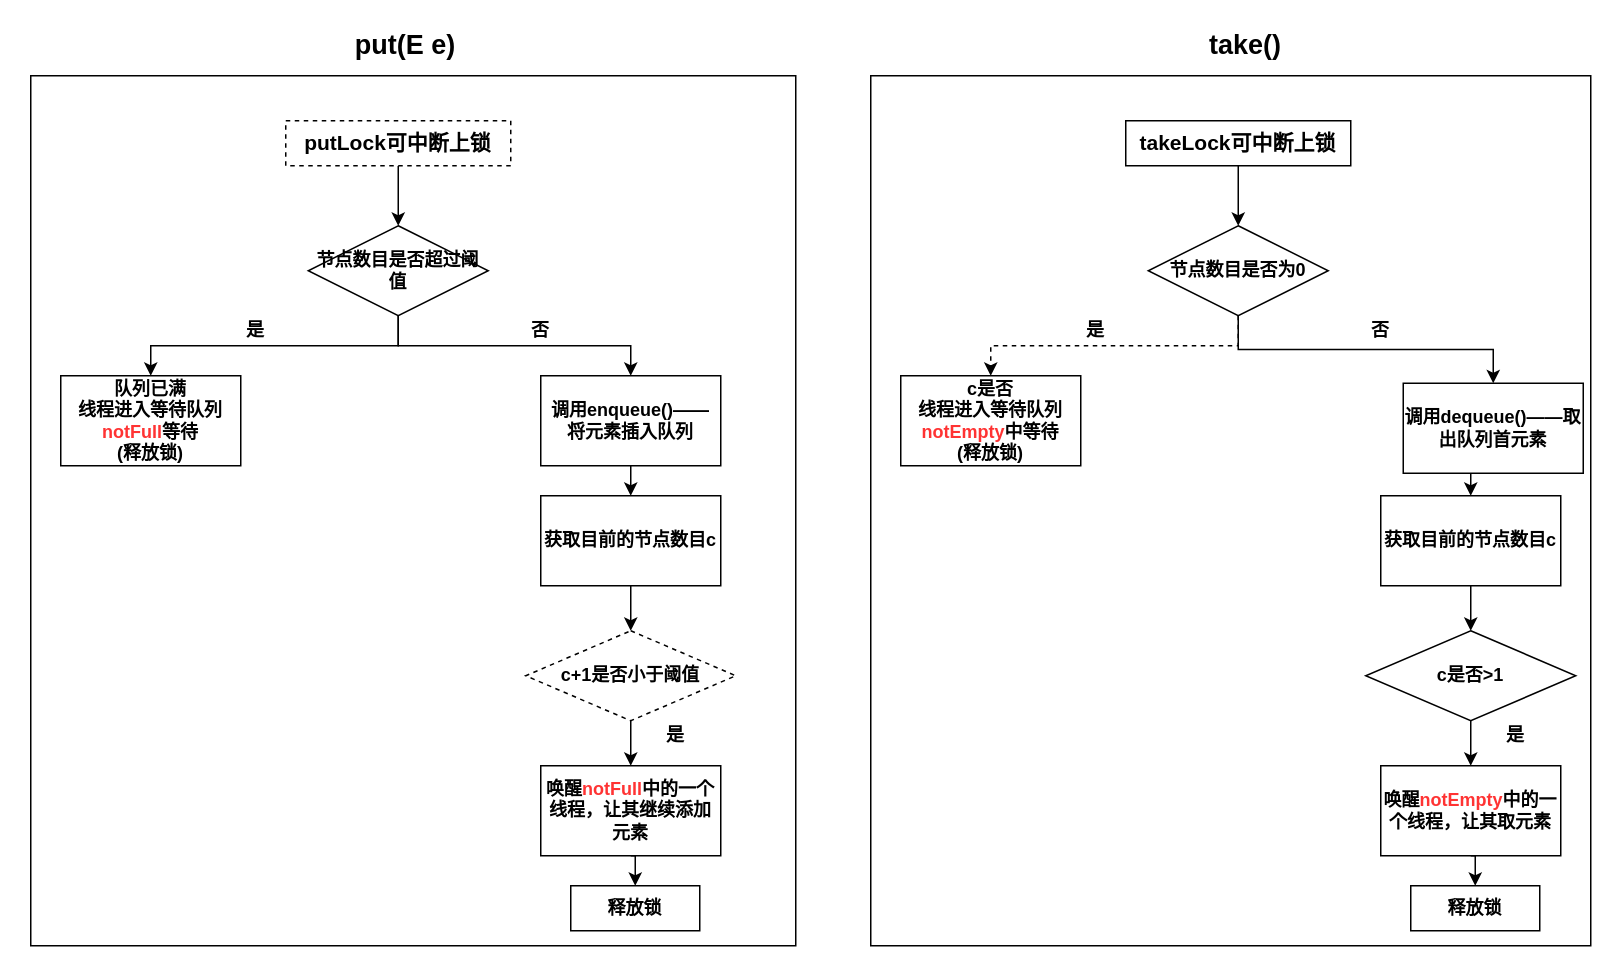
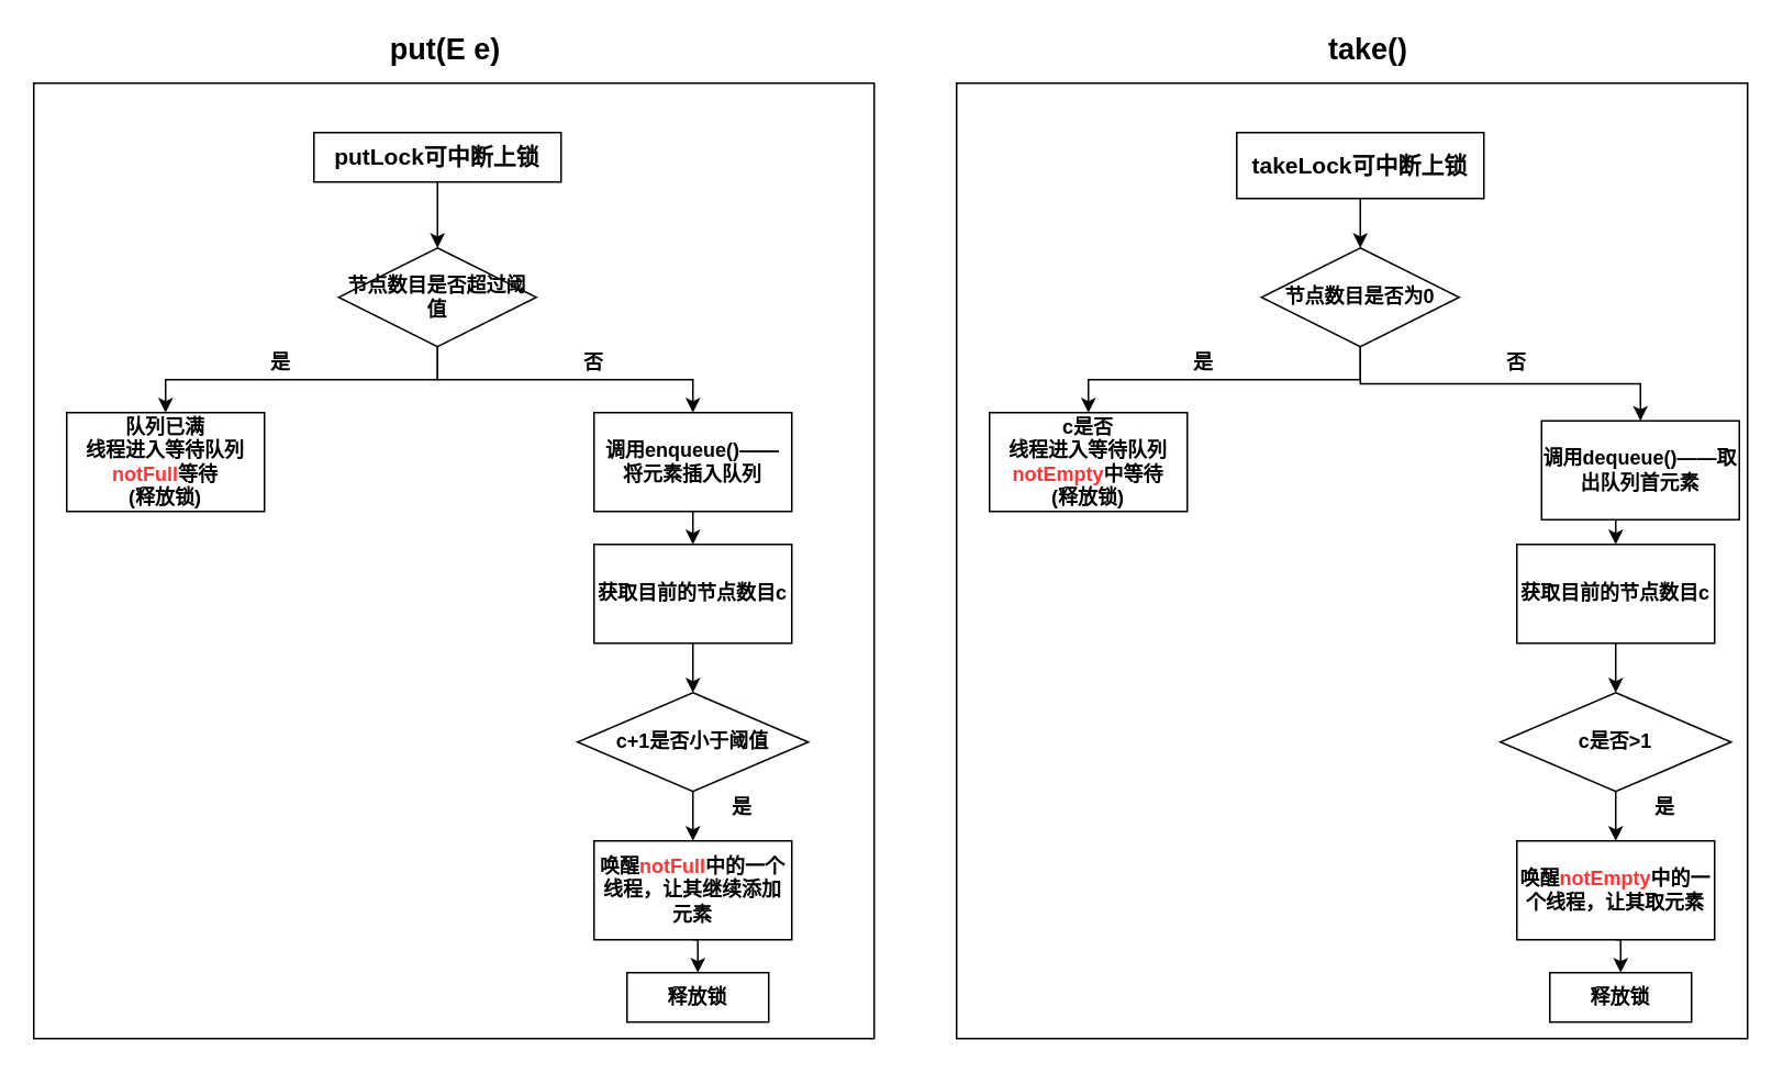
- <mxCell id="4" value="&lt;b&gt;&lt;font style=&quot;font-size: 14px&quot;&gt;putLock可中断上锁&lt;/font&gt;&lt;/b&gt;" style="rounded=0;whiteSpace=wrap;html=1;dashed=1;" vertex="1" parent="1"><mxGeometry x="190" y="80" width="150" height="30" as="geometry" /></mxCell>
+ <mxCell id="4" value="&lt;b&gt;&lt;font style=&quot;font-size: 14px&quot;&gt;putLock可中断上锁&lt;/font&gt;&lt;/b&gt;" style="rounded=0;whiteSpace=wrap;html=1;" vertex="1" parent="1"><mxGeometry x="190" y="80" width="150" height="30" as="geometry" /></mxCell>
- <mxCell id="16" value="&lt;b&gt;&lt;font style=&quot;font-size: 14px&quot;&gt;takeLock可中断上锁&lt;/font&gt;&lt;/b&gt;" style="rounded=0;whiteSpace=wrap;html=1;" vertex="1" parent="1"><mxGeometry x="750" y="80" width="150" height="30" as="geometry" /></mxCell>
+ <mxCell id="16" value="&lt;b&gt;&lt;font style=&quot;font-size: 14px&quot;&gt;takeLock可中断上锁&lt;/font&gt;&lt;/b&gt;" style="rounded=0;whiteSpace=wrap;html=1;" vertex="1" parent="1"><mxGeometry x="750" y="80" width="150" height="40" as="geometry" /></mxCell>
- <mxCell id="17" style="edgeStyle=orthogonalEdgeStyle;rounded=0;orthogonalLoop=1;jettySize=auto;html=1;exitX=0.5;exitY=1;exitDx=0;exitDy=0;dashed=1;" edge="1" parent="1" source="19" target="20"><mxGeometry relative="1" as="geometry" /></mxCell>
+ <mxCell id="17" style="edgeStyle=orthogonalEdgeStyle;rounded=0;orthogonalLoop=1;jettySize=auto;html=1;exitX=0.5;exitY=1;exitDx=0;exitDy=0;" edge="1" parent="1" source="19" target="20"><mxGeometry relative="1" as="geometry" /></mxCell>
- <mxCell id="29" value="&lt;b&gt;c+1是否小于阈值&lt;/b&gt;" style="rhombus;whiteSpace=wrap;html=1;dashed=1;" vertex="1" parent="1"><mxGeometry x="350" y="420" width="140" height="60" as="geometry" /></mxCell>
+ <mxCell id="29" value="&lt;b&gt;c+1是否小于阈值&lt;/b&gt;" style="rhombus;whiteSpace=wrap;html=1;" vertex="1" parent="1"><mxGeometry x="350" y="420" width="140" height="60" as="geometry" /></mxCell>
